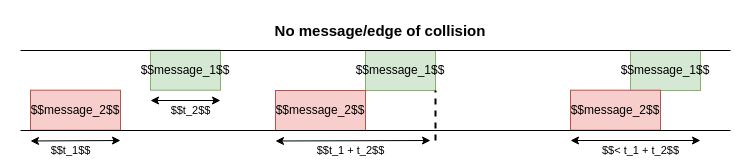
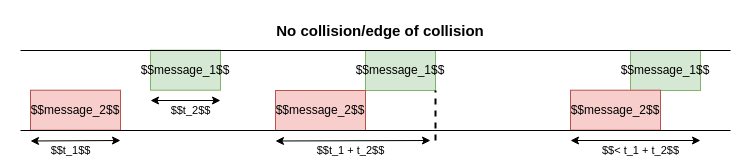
- <mxCell id="14" value="No message/edge of collision" style="text;html=1;strokeColor=none;fillColor=none;align=center;verticalAlign=middle;whiteSpace=wrap;rounded=0;fontSize=15;fontStyle=1" vertex="1" parent="1"><mxGeometry x="260" y="20" width="240" height="20" as="geometry" /></mxCell>
+ <mxCell id="14" value="No collision/edge of collision" style="text;html=1;strokeColor=none;fillColor=none;align=center;verticalAlign=middle;whiteSpace=wrap;rounded=0;fontSize=15;fontStyle=1" vertex="1" parent="1"><mxGeometry x="260" y="20" width="240" height="20" as="geometry" /></mxCell>
